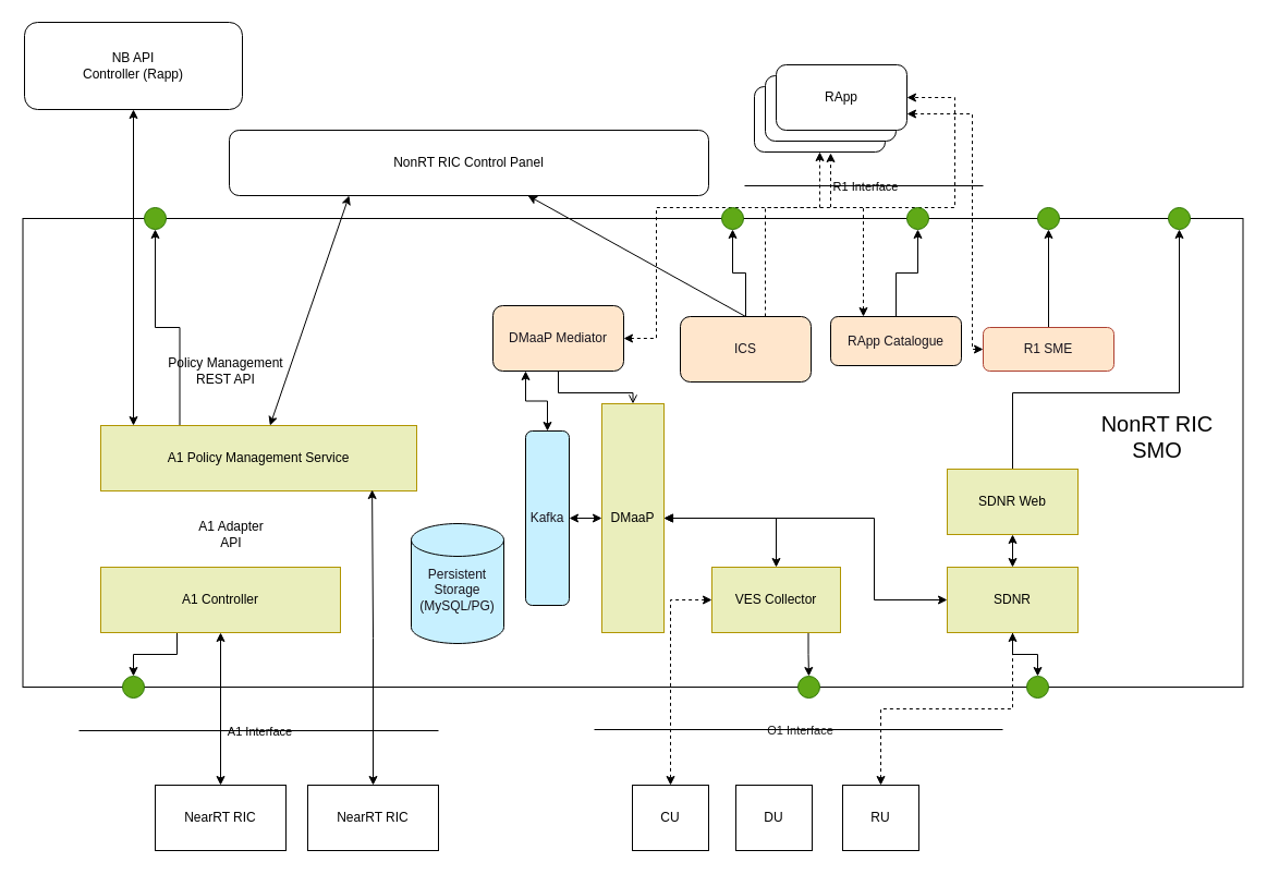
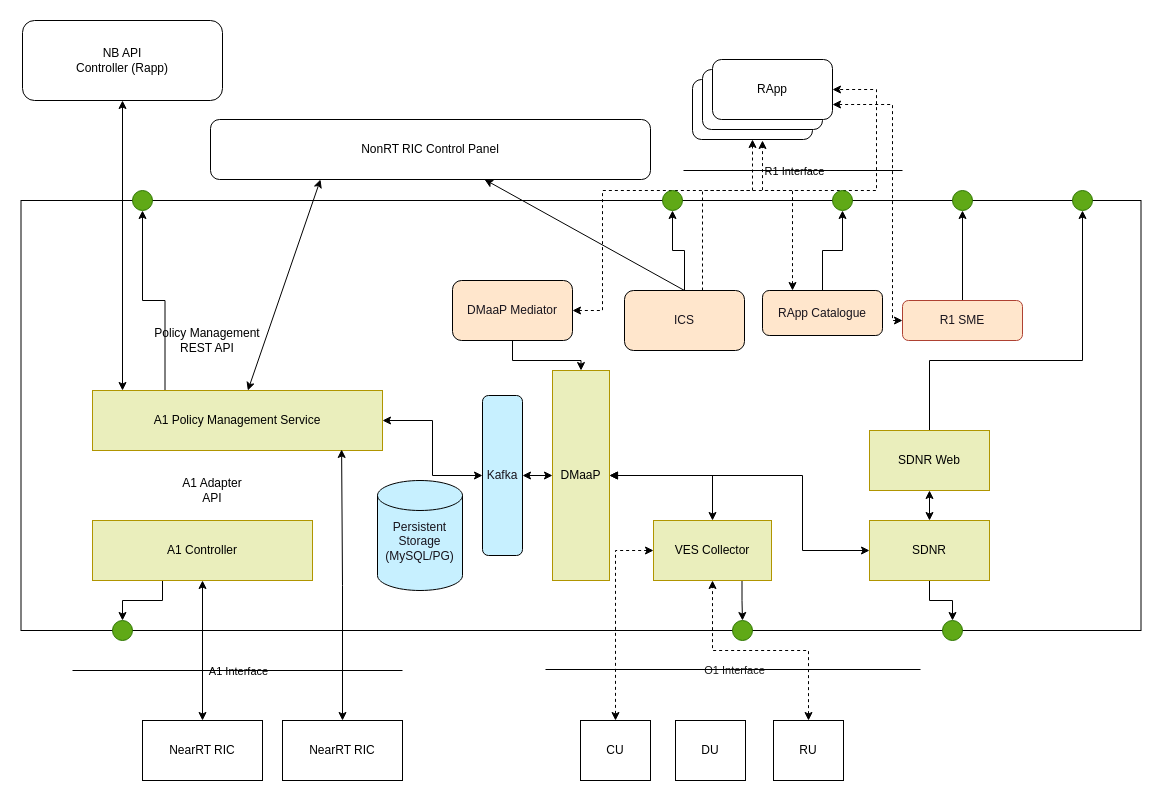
- <mxCell id="33" style="edgeStyle=orthogonalEdgeStyle;rounded=0;orthogonalLoop=1;jettySize=auto;html=1;endArrow=open;" edge="1" parent="1" source="34" target="8"><mxGeometry relative="1" as="geometry" /></mxCell>
+ <mxCell id="33" style="edgeStyle=orthogonalEdgeStyle;rounded=0;orthogonalLoop=1;jettySize=auto;html=1;" edge="1" parent="1" source="34" target="8"><mxGeometry relative="1" as="geometry" /></mxCell>
- <mxCell id="61" style="edgeStyle=orthogonalEdgeStyle;rounded=0;orthogonalLoop=1;jettySize=auto;html=1;entryX=0.25;entryY=1;entryDx=0;entryDy=0;startArrow=classic;startFill=1;" edge="1" parent="1" source="62" target="34"><mxGeometry relative="1" as="geometry" /></mxCell>
+ <mxCell id="61" style="edgeStyle=orthogonalEdgeStyle;rounded=0;orthogonalLoop=1;jettySize=auto;html=1;startArrow=classic;startFill=1;" edge="1" parent="1" source="62" target="4"><mxGeometry relative="1" as="geometry" /></mxCell>
- <mxCell id="65" value="&lt;div style=&quot;font-size: 20px;&quot;&gt;&lt;font style=&quot;font-size: 20px;&quot;&gt;NonRT RIC&lt;/font&gt;&lt;/div&gt;&lt;div style=&quot;font-size: 20px;&quot;&gt;&lt;font style=&quot;font-size: 20px;&quot;&gt;SMO&lt;font style=&quot;font-size: 20px;&quot;&gt;&lt;font style=&quot;font-size: 20px;&quot;&gt;&lt;br&gt;&lt;/font&gt;&lt;/font&gt;&lt;/font&gt;&lt;/div&gt;" style="rounded=0;whiteSpace=wrap;html=1;dashed=1;dashPattern=1 4;strokeWidth=0;strokeColor=none;" vertex="1" parent="1"><mxGeometry x="1002" y="370" width="120" height="60" as="geometry" /></mxCell>
- <mxCell id="27" style="edgeStyle=orthogonalEdgeStyle;rounded=0;orthogonalLoop=1;jettySize=auto;html=1;exitX=0.5;exitY=0;exitDx=0;exitDy=0;startArrow=classic;startFill=1;dashed=1;" parent="1" source="28" target="15" edge="1"><mxGeometry relative="1" as="geometry" /></mxCell>
+ <mxCell id="27" style="edgeStyle=orthogonalEdgeStyle;rounded=0;orthogonalLoop=1;jettySize=auto;html=1;exitX=0.5;exitY=0;exitDx=0;exitDy=0;entryX=0.5;entryY=1;entryDx=0;entryDy=0;startArrow=classic;startFill=1;dashed=1;" parent="1" source="28" target="11" edge="1"><mxGeometry relative="1" as="geometry" /></mxCell>
